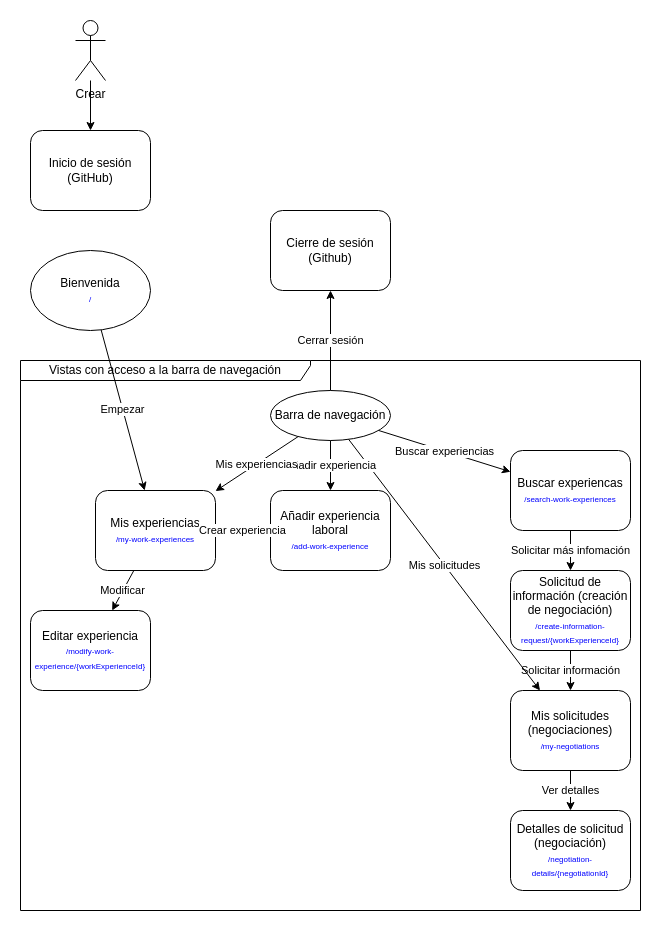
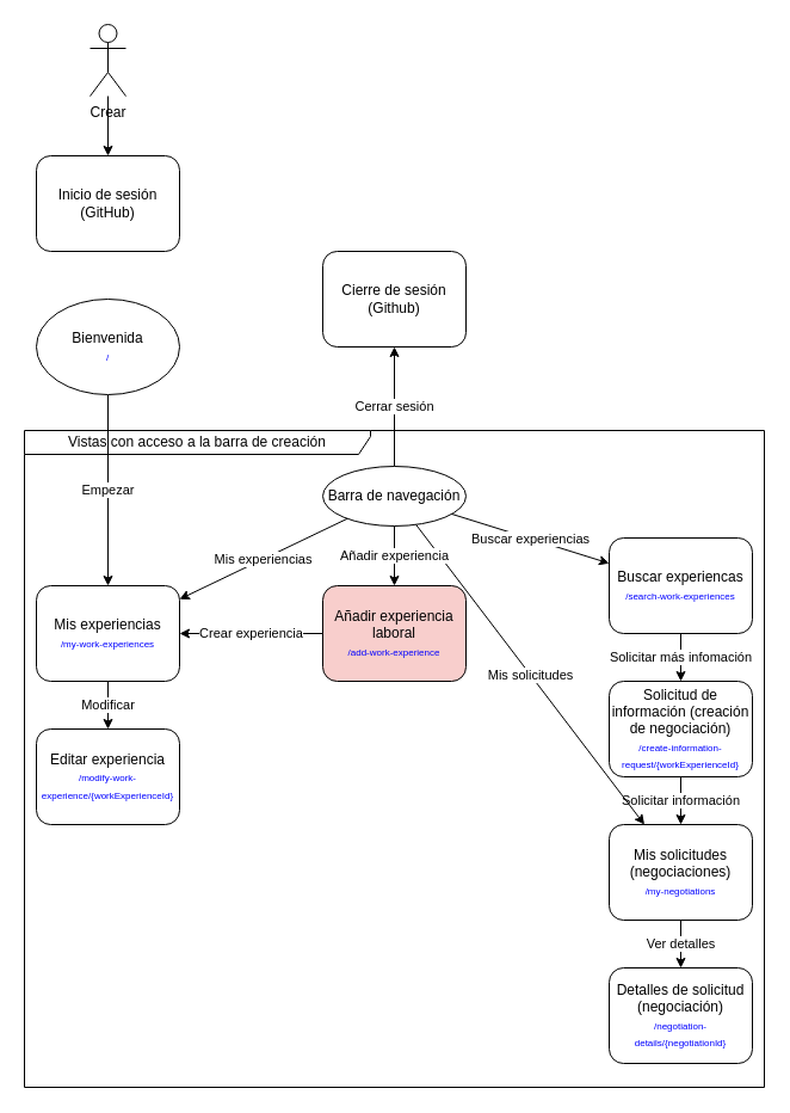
- <mxCell id="2" value="Vistas con acceso a la barra de navegación" style="shape=umlFrame;whiteSpace=wrap;html=1;width=290;height=20;" parent="1" vertex="1"><mxGeometry x="20" y="360" width="620" height="550" as="geometry" /></mxCell>
+ <mxCell id="2" value="Vistas con acceso a la barra de creación" style="shape=umlFrame;whiteSpace=wrap;html=1;width=290;height=20;" parent="1" vertex="1"><mxGeometry x="20" y="360" width="620" height="550" as="geometry" /></mxCell>
- <mxCell id="20" value="Mis experiencias&lt;br&gt;&lt;font color=&quot;#0000ff&quot;&gt;&lt;span style=&quot;font-size: 8px&quot;&gt;/my-work-experiences&lt;/span&gt;&lt;/font&gt;" style="rounded=1;whiteSpace=wrap;html=1;" parent="1" vertex="1"><mxGeometry x="95" y="490" width="120" height="80" as="geometry" /></mxCell>
+ <mxCell id="20" value="Mis experiencias&lt;br&gt;&lt;font color=&quot;#0000ff&quot;&gt;&lt;span style=&quot;font-size: 8px&quot;&gt;/my-work-experiences&lt;/span&gt;&lt;/font&gt;" style="rounded=1;whiteSpace=wrap;html=1;" parent="1" vertex="1"><mxGeometry x="30" y="490" width="120" height="80" as="geometry" /></mxCell>
- <mxCell id="18" value="Añadir experiencia laboral&lt;br&gt;&lt;font color=&quot;#0000ff&quot;&gt;&lt;span style=&quot;font-size: 8px&quot;&gt;/add-work-experience&lt;/span&gt;&lt;/font&gt;" style="rounded=1;whiteSpace=wrap;html=1;" parent="1" vertex="1"><mxGeometry x="270" y="490" width="120" height="80" as="geometry" /></mxCell>
+ <mxCell id="18" value="Añadir experiencia laboral&lt;br&gt;&lt;font color=&quot;#0000ff&quot;&gt;&lt;span style=&quot;font-size: 8px&quot;&gt;/add-work-experience&lt;/span&gt;&lt;/font&gt;" style="rounded=1;whiteSpace=wrap;html=1;fillColor=#f8cecc;" parent="1" vertex="1"><mxGeometry x="270" y="490" width="120" height="80" as="geometry" /></mxCell>
